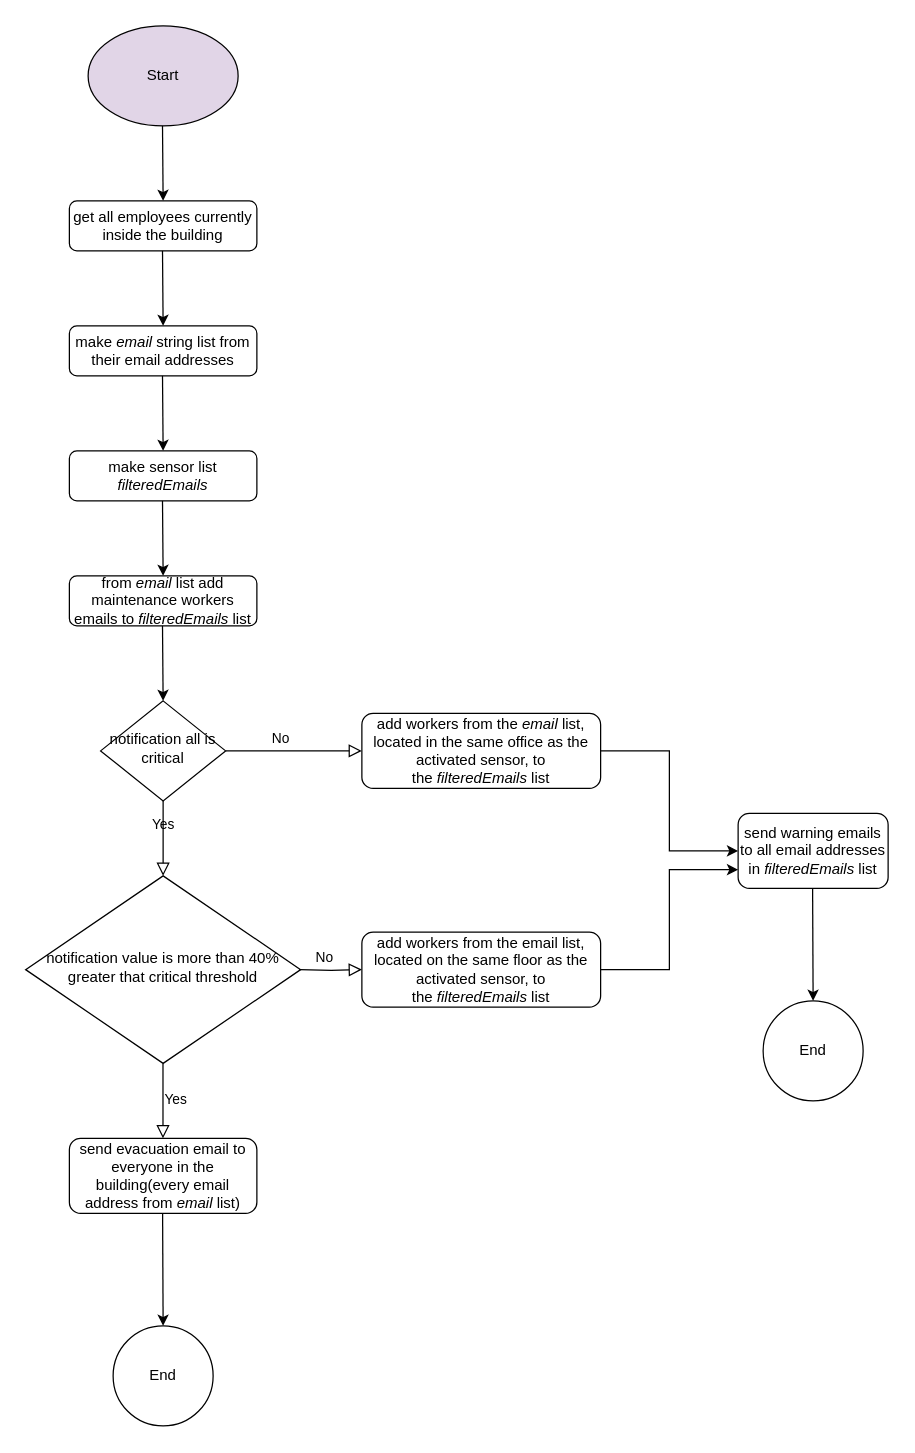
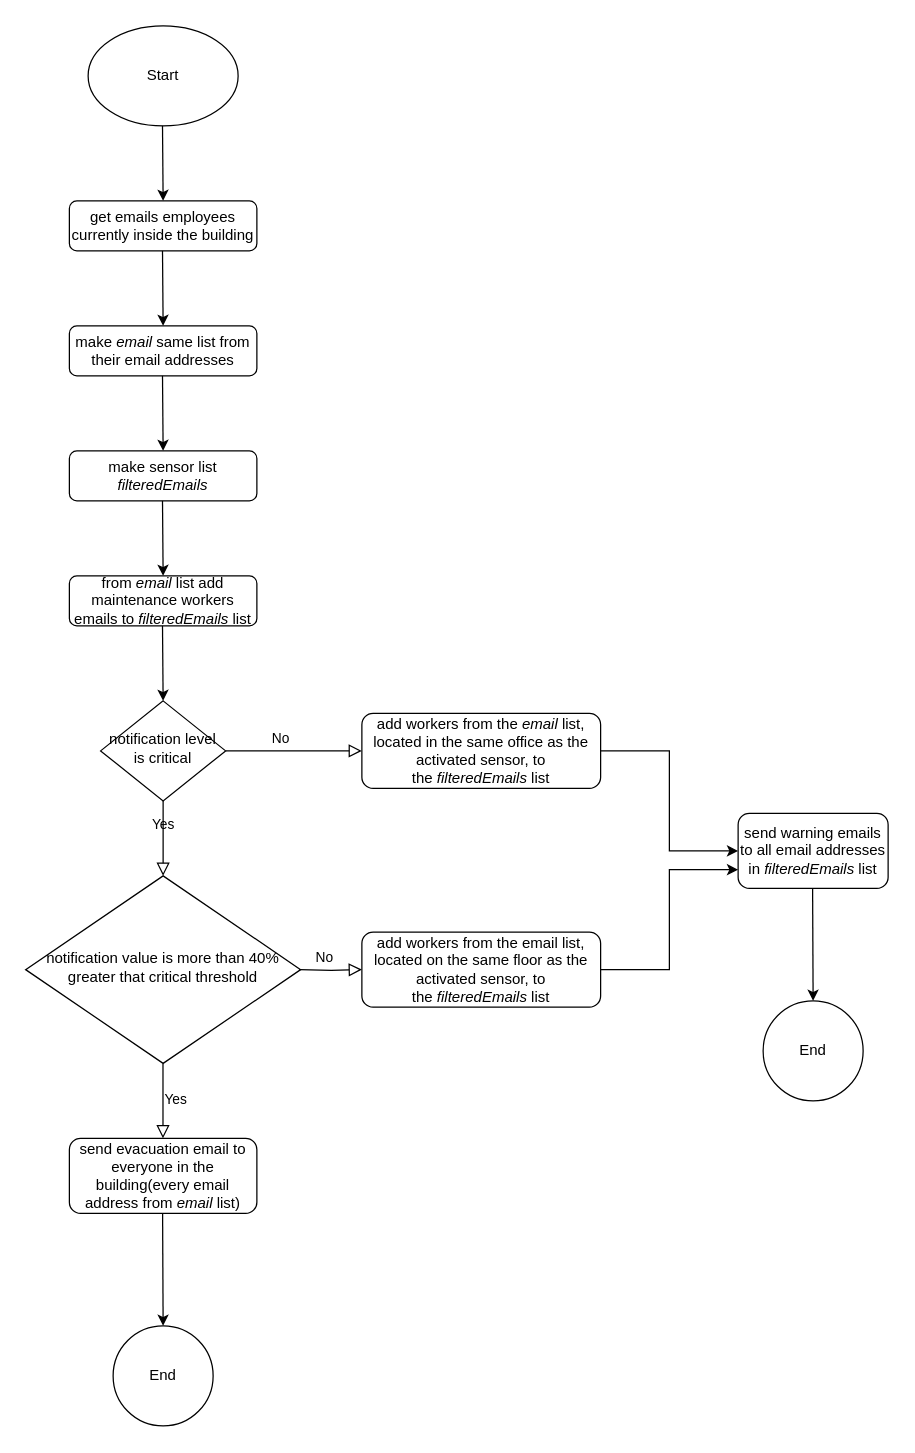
- <mxCell id="5" value="Start" style="ellipse;whiteSpace=wrap;html=1;fillColor=#e1d5e7;" vertex="1" parent="1"><mxGeometry x="70" y="20" width="120" height="80" as="geometry" /></mxCell>
+ <mxCell id="5" value="Start" style="ellipse;whiteSpace=wrap;html=1;" vertex="1" parent="1"><mxGeometry x="70" y="20" width="120" height="80" as="geometry" /></mxCell>
- <mxCell id="6" value="get all employees currently inside the building" style="rounded=1;whiteSpace=wrap;html=1;" vertex="1" parent="1"><mxGeometry x="55" y="160" width="150" height="40" as="geometry" /></mxCell>
+ <mxCell id="6" value="get emails employees currently inside the building" style="rounded=1;whiteSpace=wrap;html=1;" vertex="1" parent="1"><mxGeometry x="55" y="160" width="150" height="40" as="geometry" /></mxCell>
- <mxCell id="7" value="make &lt;i&gt;email &lt;/i&gt;string list from their email addresses" style="rounded=1;whiteSpace=wrap;html=1;" vertex="1" parent="1"><mxGeometry x="55" y="260" width="150" height="40" as="geometry" /></mxCell>
+ <mxCell id="7" value="make &lt;i&gt;email &lt;/i&gt;same list from their email addresses" style="rounded=1;whiteSpace=wrap;html=1;" vertex="1" parent="1"><mxGeometry x="55" y="260" width="150" height="40" as="geometry" /></mxCell>
- <mxCell id="4" value="notification all is critical" style="rhombus;whiteSpace=wrap;html=1;shadow=0;fontFamily=Helvetica;fontSize=12;align=center;strokeWidth=1;spacing=6;spacingTop=-4;" parent="1" vertex="1"><mxGeometry x="80" y="560" width="100" height="80" as="geometry" /></mxCell>
+ <mxCell id="4" value="notification level is critical" style="rhombus;whiteSpace=wrap;html=1;shadow=0;fontFamily=Helvetica;fontSize=12;align=center;strokeWidth=1;spacing=6;spacingTop=-4;" parent="1" vertex="1"><mxGeometry x="80" y="560" width="100" height="80" as="geometry" /></mxCell>
